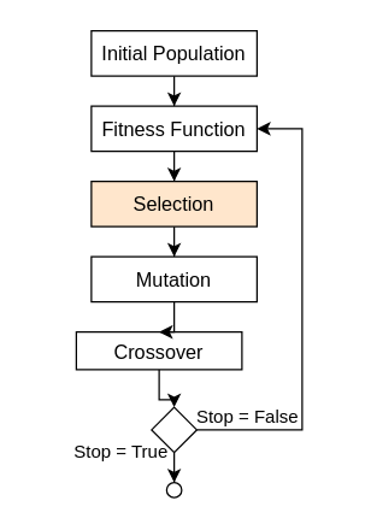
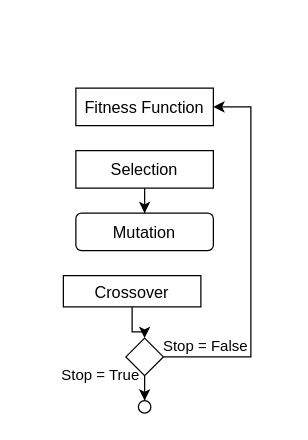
- <mxCell id="3" value="Initial Population" style="rounded=0;html=1;whiteSpace=wrap;fontSize=13;" vertex="1" parent="1"><mxGeometry x="60" y="20" width="110" height="30" as="geometry" /></mxCell>
- <mxCell id="2" style="edgeStyle=orthogonalEdgeStyle;rounded=0;orthogonalLoop=1;jettySize=auto;html=1;entryX=0.5;entryY=0;entryDx=0;entryDy=0;fontSize=19;" edge="1" parent="1" source="3" target="5"><mxGeometry relative="1" as="geometry" /></mxCell>
- <mxCell id="4" style="edgeStyle=orthogonalEdgeStyle;rounded=0;orthogonalLoop=1;jettySize=auto;html=1;entryX=0.5;entryY=0;entryDx=0;entryDy=0;fontSize=19;" edge="1" parent="1" source="5" target="7"><mxGeometry relative="1" as="geometry"><mxPoint x="120" y="180" as="targetPoint" /></mxGeometry></mxCell>
- <mxCell id="7" value="Selection" style="rounded=0;html=1;whiteSpace=wrap;fontSize=13;fillColor=#ffe6cc;" vertex="1" parent="1"><mxGeometry x="60" y="120" width="110" height="30" as="geometry" /></mxCell>
+ <mxCell id="7" value="Selection" style="rounded=0;html=1;whiteSpace=wrap;fontSize=13;" vertex="1" parent="1"><mxGeometry x="60" y="120" width="110" height="30" as="geometry" /></mxCell>
- <mxCell id="11" value="Mutation" style="rounded=0;html=1;whiteSpace=wrap;fontSize=13;" vertex="1" parent="1"><mxGeometry x="60" y="170" width="110" height="30" as="geometry" /></mxCell>
+ <mxCell id="11" value="Mutation" style="html=1;whiteSpace=wrap;fontSize=13;rounded=1;" vertex="1" parent="1"><mxGeometry x="60" y="170" width="110" height="30" as="geometry" /></mxCell>
- <mxCell id="10" style="edgeStyle=orthogonalEdgeStyle;rounded=0;orthogonalLoop=1;jettySize=auto;html=1;entryX=0.5;entryY=0;entryDx=0;entryDy=0;fontSize=19;" edge="1" parent="1" source="11" target="9"><mxGeometry relative="1" as="geometry" /></mxCell>
